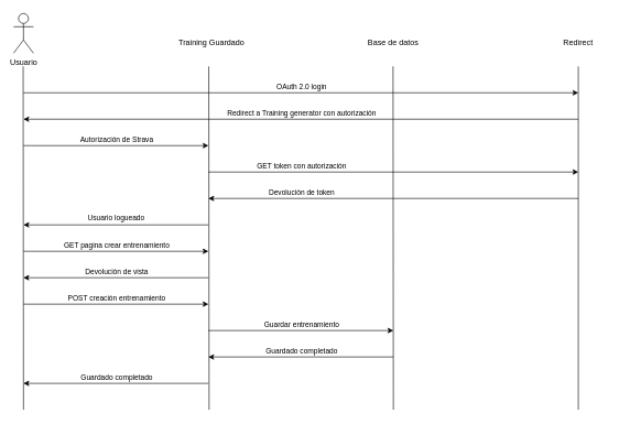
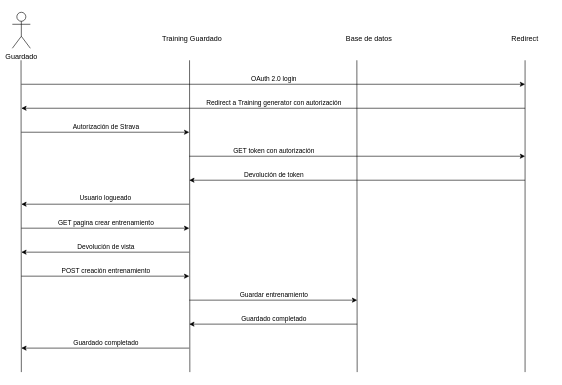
- <mxCell id="6" value="Base de datos" style="text;html=1;strokeColor=none;fillColor=none;align=center;verticalAlign=middle;whiteSpace=wrap;rounded=0;" vertex="1" parent="1"><mxGeometry x="555" y="50" width="80" height="30" as="geometry" /></mxCell>
+ <mxCell id="6" value="Base de datos" style="text;html=1;strokeColor=none;fillColor=none;align=center;verticalAlign=middle;whiteSpace=wrap;rounded=0;" vertex="1" parent="1"><mxGeometry x="575" y="50" width="80" height="30" as="geometry" /></mxCell>
- <mxCell id="2" value="Usuario" style="shape=umlActor;verticalLabelPosition=bottom;verticalAlign=top;html=1;outlineConnect=0;" vertex="1" parent="1"><mxGeometry x="20" y="20" width="30" height="60" as="geometry" /></mxCell>
+ <mxCell id="2" value="Guardado" style="shape=umlActor;verticalLabelPosition=bottom;verticalAlign=top;html=1;outlineConnect=0;" vertex="1" parent="1"><mxGeometry x="20" y="20" width="30" height="60" as="geometry" /></mxCell>
